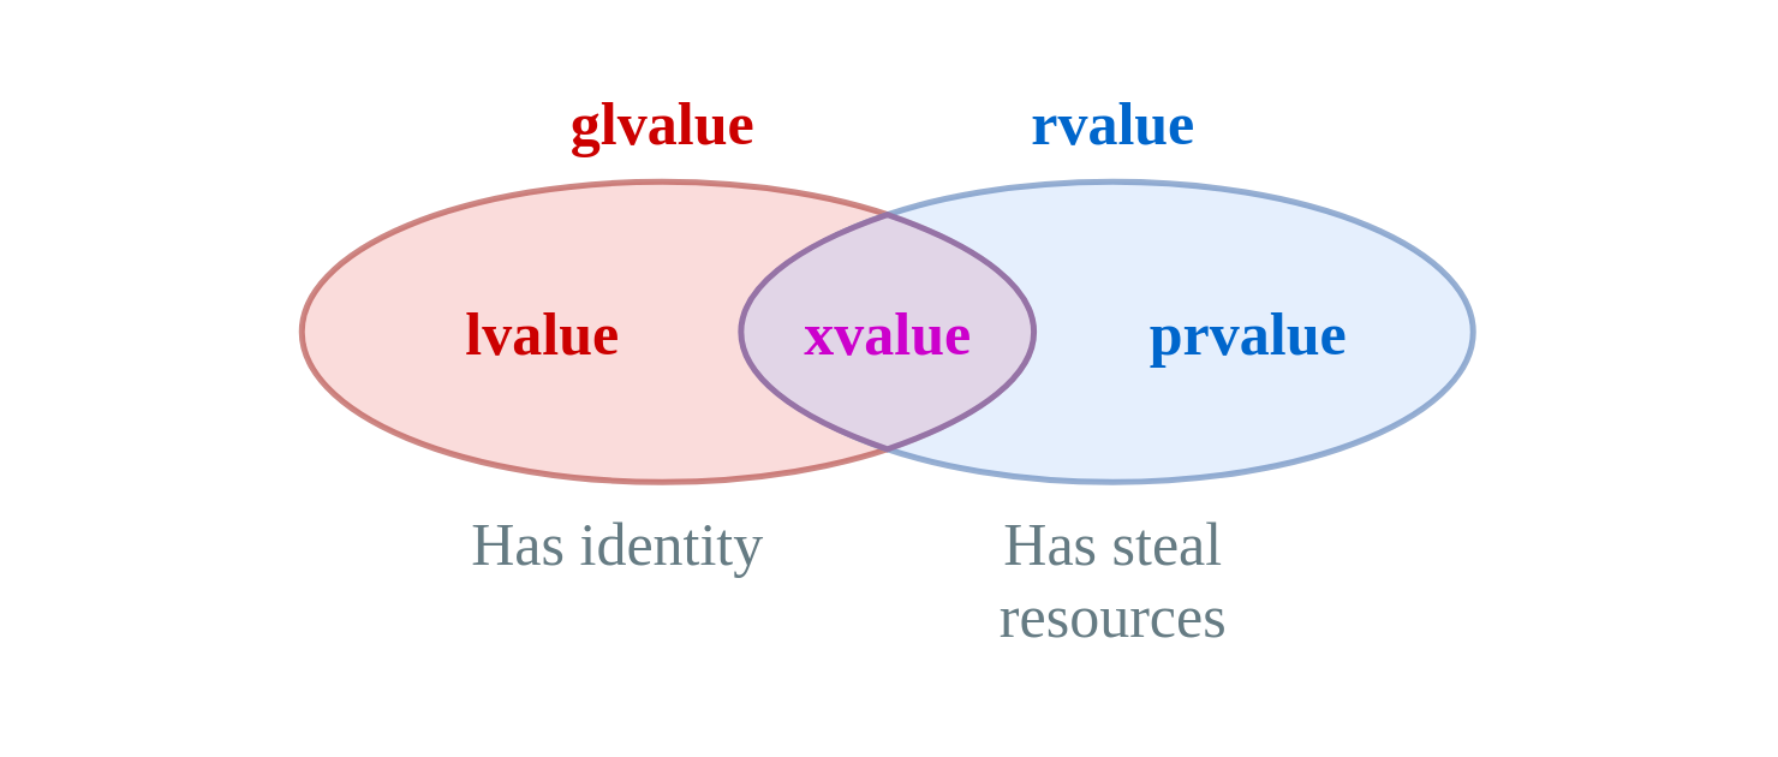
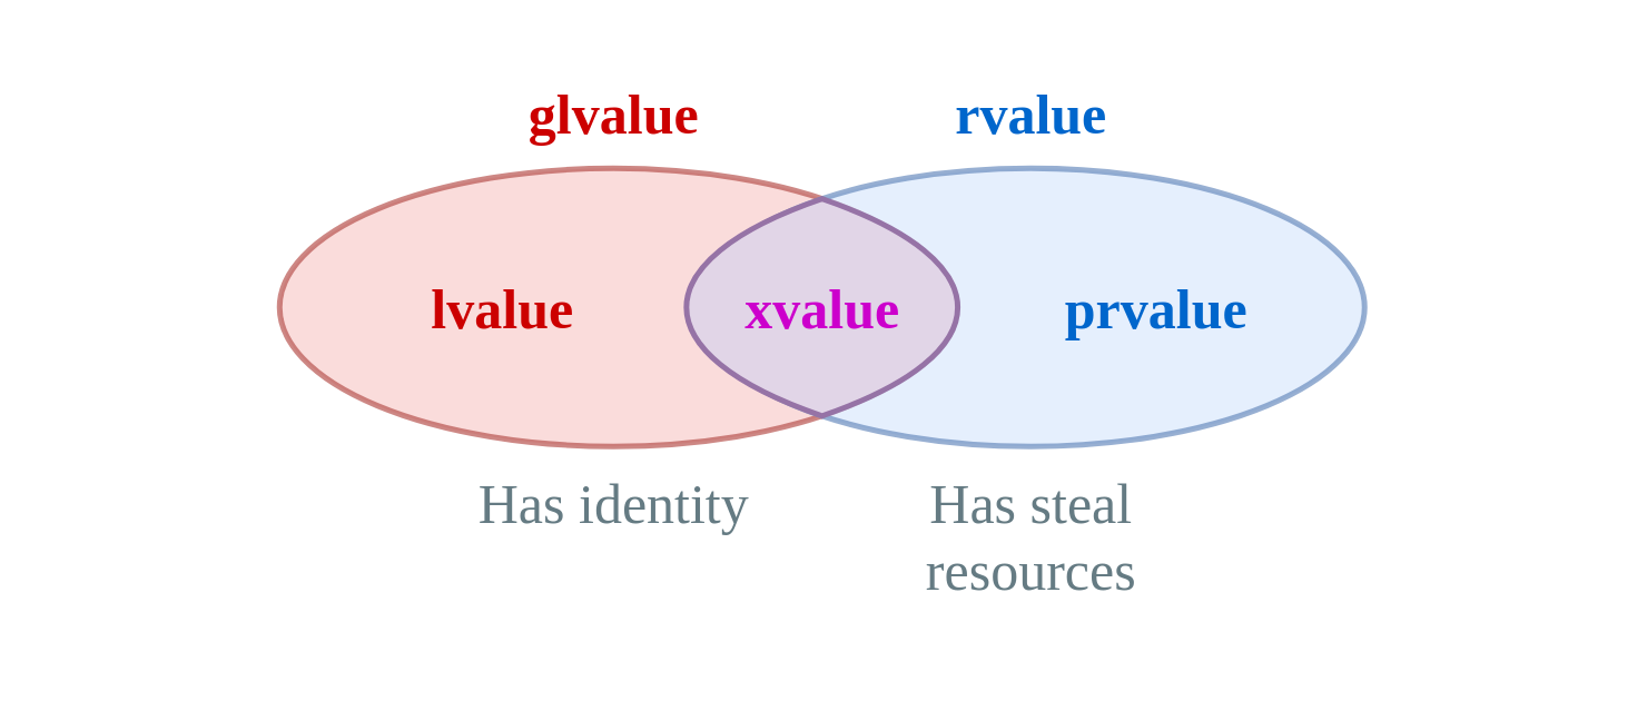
- <mxCell id="6" value="&lt;font style=&quot;font-size: 20px&quot; face=&quot;Ubuntu&quot; color=&quot;#657b83&quot;&gt;Has identity&lt;/font&gt;" style="text;html=1;align=center;verticalAlign=middle;resizable=0;points=[];autosize=1;" parent="1" vertex="1"><mxGeometry x="145" y="170" width="120" height="20" as="geometry" /></mxCell>
+ <mxCell id="6" value="&lt;font style=&quot;font-size: 20px&quot; face=&quot;Ubuntu&quot; color=&quot;#657b83&quot;&gt;Has identity&lt;/font&gt;" style="text;html=1;align=center;verticalAlign=middle;resizable=0;points=[];autosize=1;" parent="1" vertex="1"><mxGeometry x="160" y="170" width="120" height="20" as="geometry" /></mxCell>
